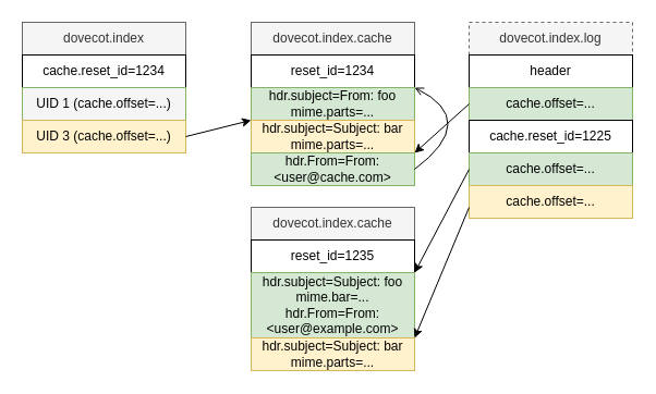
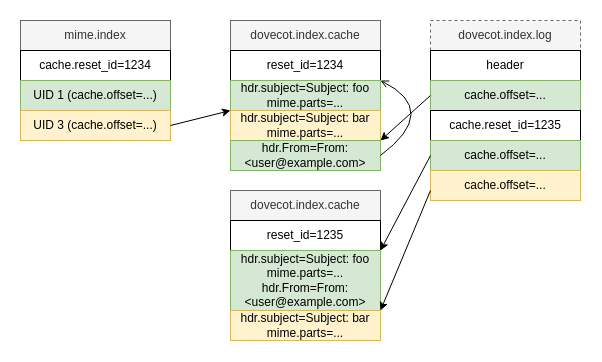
- <mxCell id="2" value="dovecot.index" style="rounded=0;whiteSpace=wrap;html=1;fillColor=#f5f5f5;strokeColor=#666666;fontColor=#333333;" parent="1" vertex="1"><mxGeometry x="20" y="20" width="150" height="30" as="geometry" /></mxCell>
+ <mxCell id="2" value="mime.index" style="rounded=0;whiteSpace=wrap;html=1;fillColor=#f5f5f5;strokeColor=#666666;fontColor=#333333;" parent="1" vertex="1"><mxGeometry x="20" y="20" width="150" height="30" as="geometry" /></mxCell>
- <mxCell id="4" value="UID 1 (cache.offset=...)" style="whiteSpace=wrap;html=1;rounded=0;fillColor=#f5f5f5;strokeColor=#82b366;" parent="1" vertex="1"><mxGeometry x="20" y="80" width="150" height="30" as="geometry" /></mxCell>
+ <mxCell id="4" value="UID 1 (cache.offset=...)" style="whiteSpace=wrap;html=1;rounded=0;fillColor=#d5e8d4;strokeColor=#82b366;" parent="1" vertex="1"><mxGeometry x="20" y="80" width="150" height="30" as="geometry" /></mxCell>
- <mxCell id="10" value="hdr.subject=From: foo&lt;br&gt;mime.parts=..." style="whiteSpace=wrap;html=1;rounded=0;fillColor=#d5e8d4;strokeColor=#82b366;" parent="1" vertex="1"><mxGeometry x="230" y="80" width="150" height="30" as="geometry" /></mxCell>
+ <mxCell id="10" value="hdr.subject=Subject: foo&lt;br&gt;mime.parts=..." style="whiteSpace=wrap;html=1;rounded=0;fillColor=#d5e8d4;strokeColor=#82b366;" parent="1" vertex="1"><mxGeometry x="230" y="80" width="150" height="30" as="geometry" /></mxCell>
- <mxCell id="14" value="cache.reset_id=1225" style="whiteSpace=wrap;html=1;rounded=0;" parent="1" vertex="1"><mxGeometry x="430" y="110" width="150" height="30" as="geometry" /></mxCell>
+ <mxCell id="14" value="cache.reset_id=1235" style="whiteSpace=wrap;html=1;rounded=0;" parent="1" vertex="1"><mxGeometry x="430" y="110" width="150" height="30" as="geometry" /></mxCell>
- <mxCell id="12" value="hdr.From=From: &amp;lt;user@cache.com&amp;gt;" style="whiteSpace=wrap;html=1;rounded=0;fillColor=#d5e8d4;strokeColor=#82b366;" parent="1" vertex="1"><mxGeometry x="230" y="140" width="150" height="30" as="geometry" /></mxCell>
+ <mxCell id="12" value="hdr.From=From: &amp;lt;user@example.com&amp;gt;" style="whiteSpace=wrap;html=1;rounded=0;fillColor=#d5e8d4;strokeColor=#82b366;" parent="1" vertex="1"><mxGeometry x="230" y="140" width="150" height="30" as="geometry" /></mxCell>
- <mxCell id="20" value="hdr.subject=Subject: foo&lt;br&gt;mime.bar=...&lt;br&gt;hdr.From=From: &amp;lt;user@example.com&amp;gt;" style="whiteSpace=wrap;html=1;rounded=0;fillColor=#d5e8d4;strokeColor=#82b366;" vertex="1" parent="1"><mxGeometry x="230" y="250" width="150" height="60" as="geometry" /></mxCell>
+ <mxCell id="20" value="hdr.subject=Subject: foo&lt;br&gt;mime.parts=...&lt;br&gt;hdr.From=From: &amp;lt;user@example.com&amp;gt;" style="whiteSpace=wrap;html=1;rounded=0;fillColor=#d5e8d4;strokeColor=#82b366;" vertex="1" parent="1"><mxGeometry x="230" y="250" width="150" height="60" as="geometry" /></mxCell>
